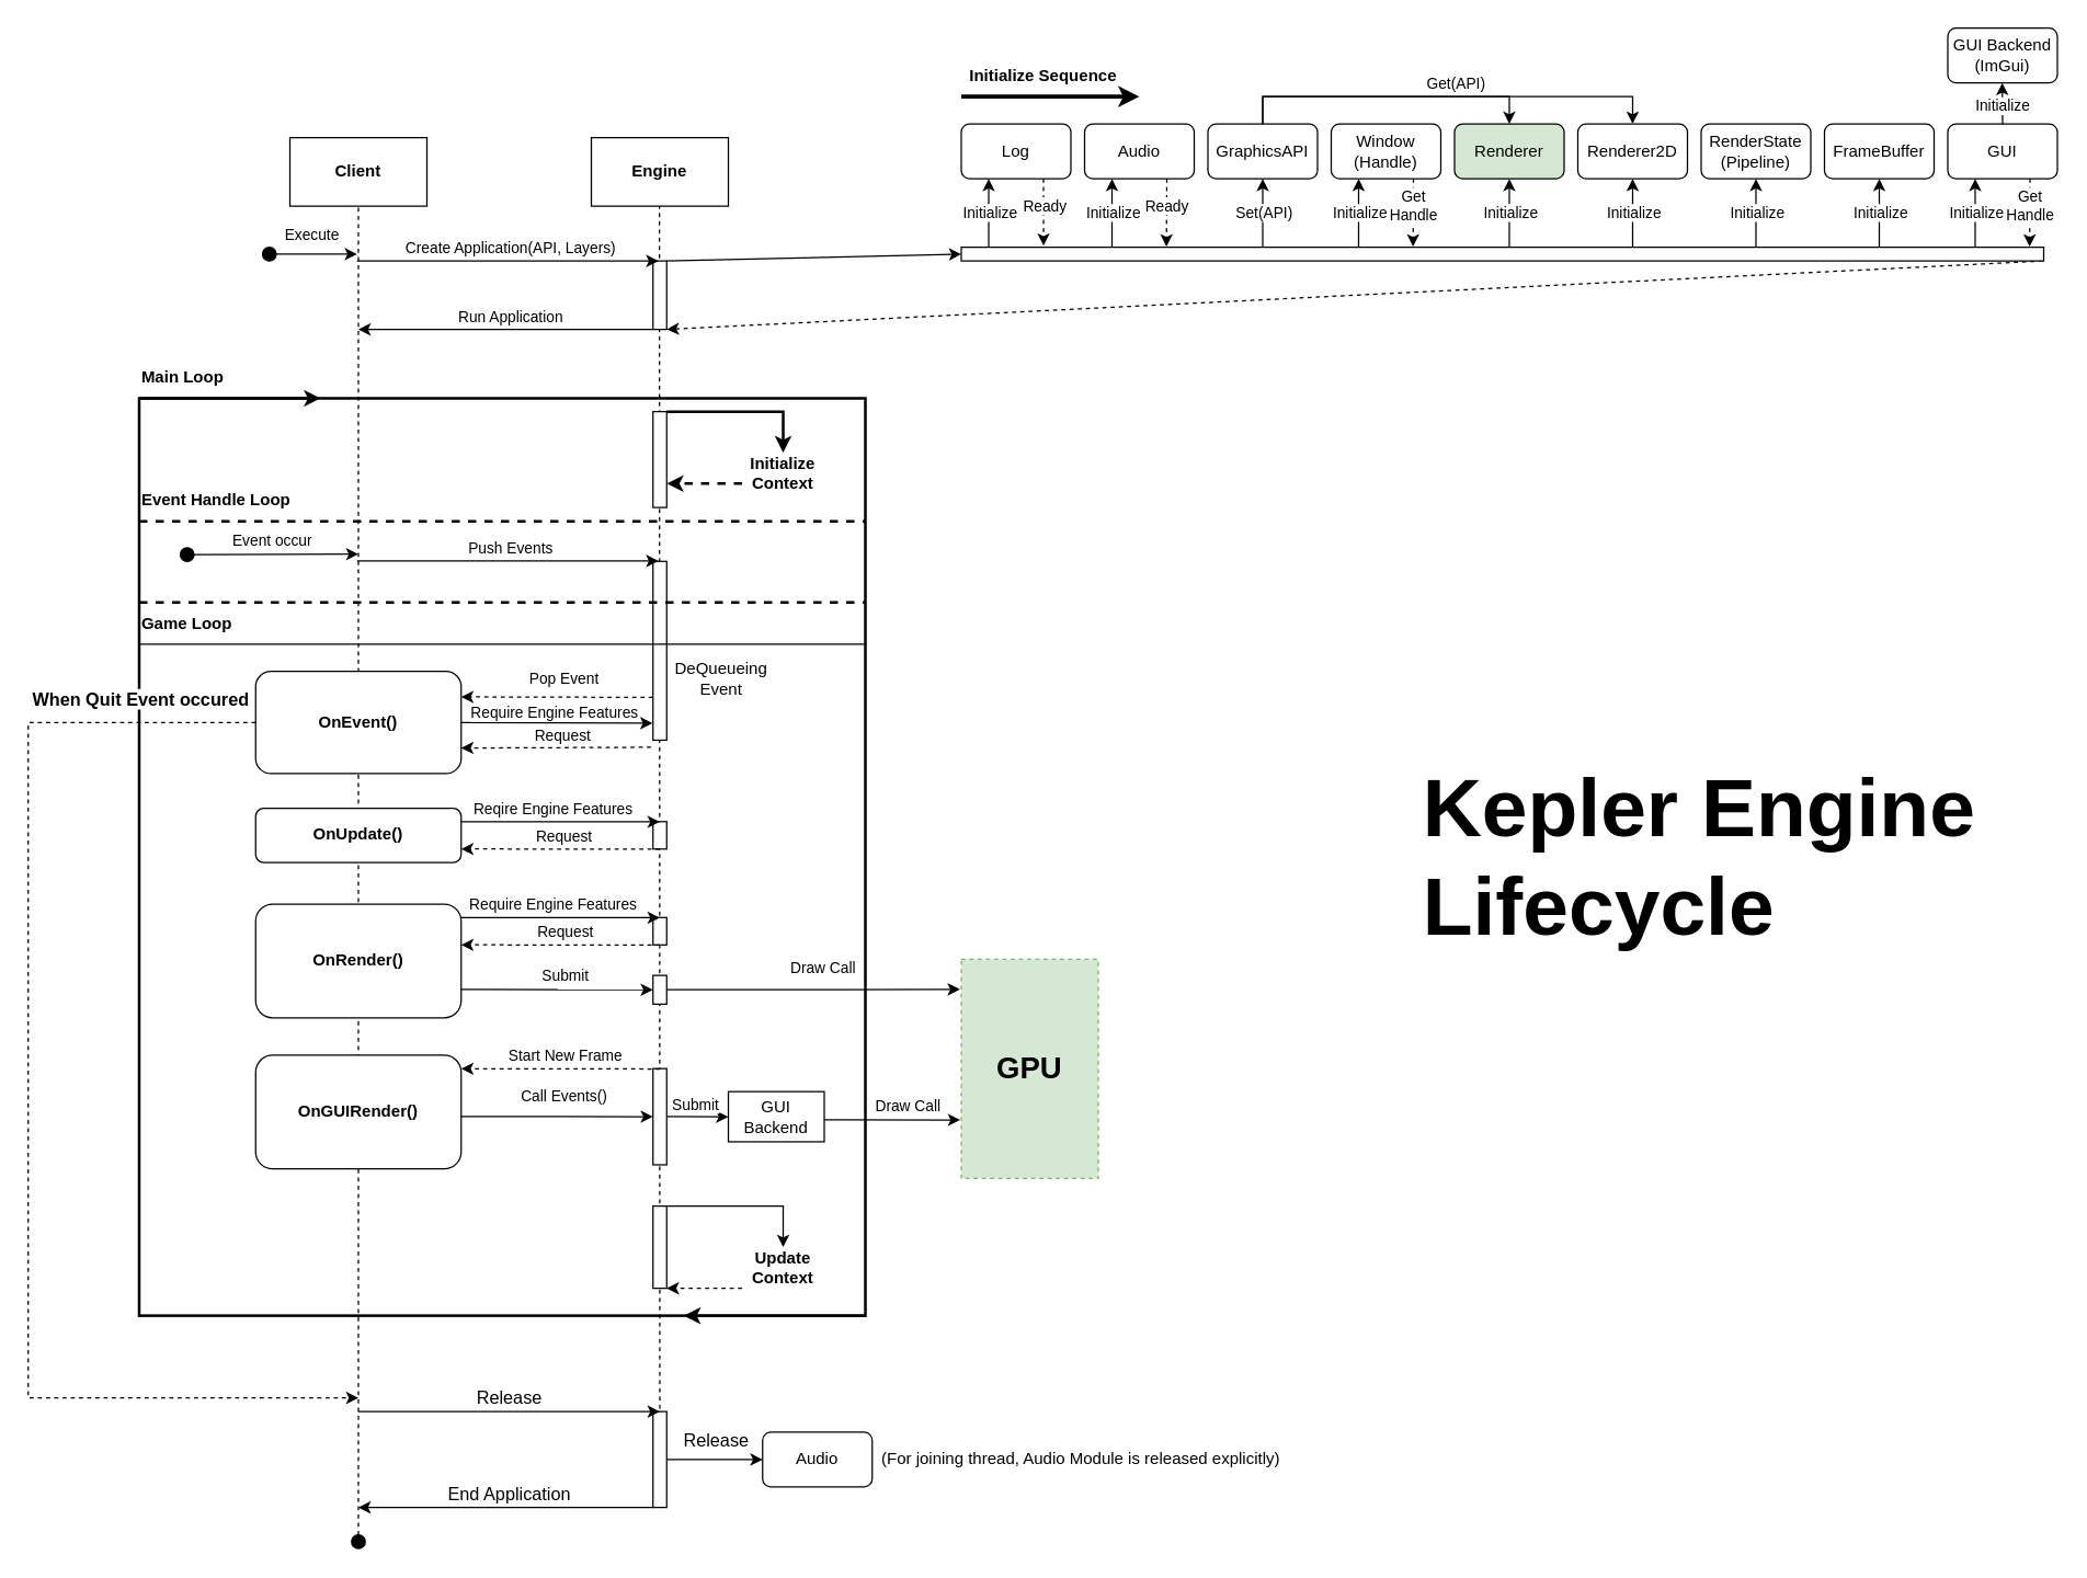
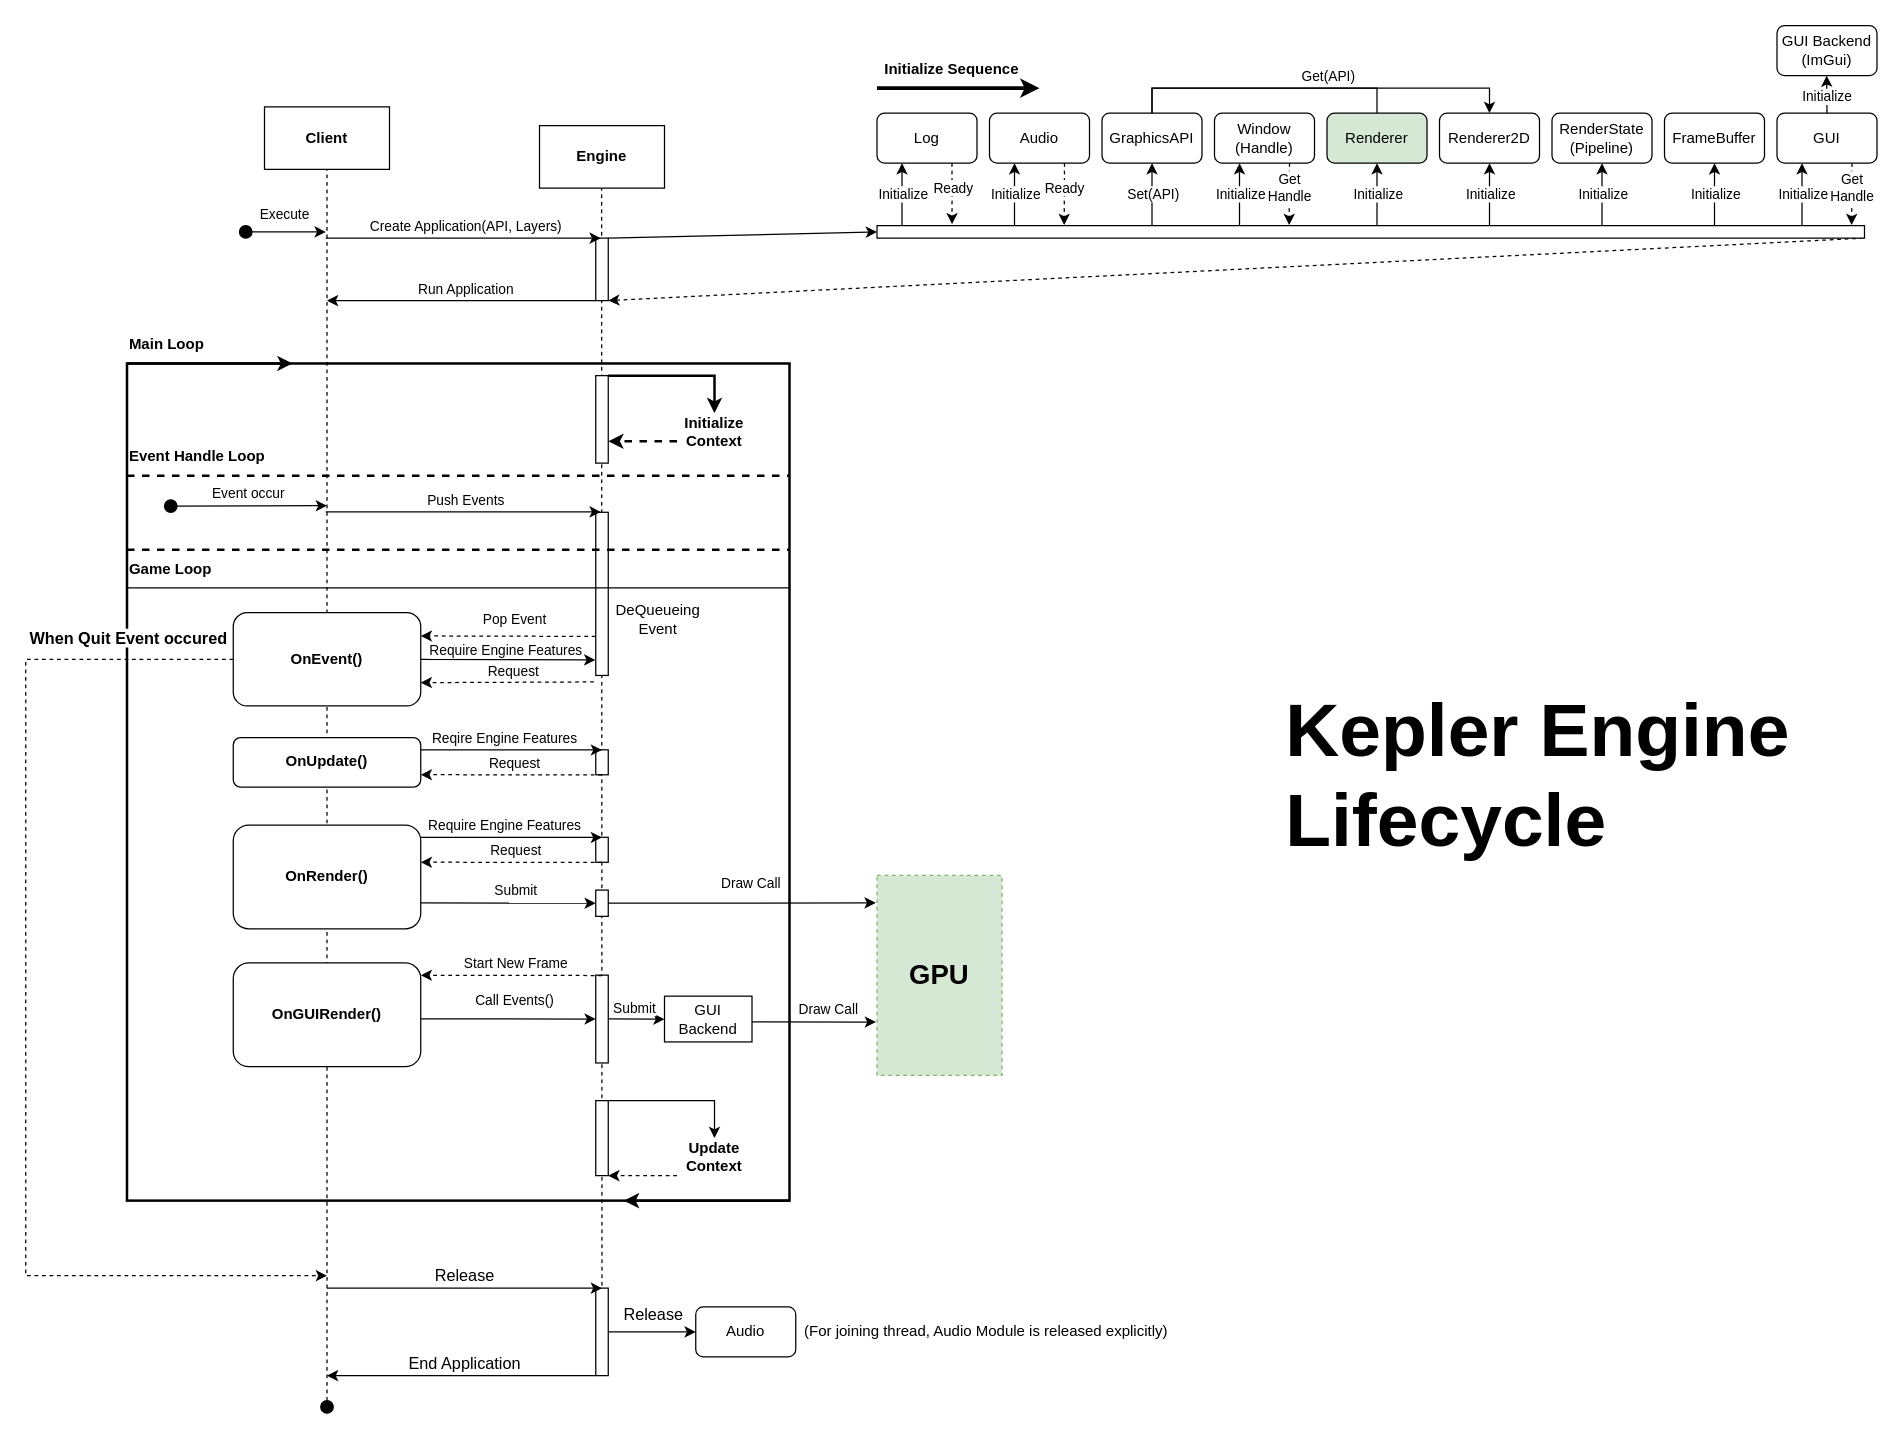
- <mxCell id="63" style="edgeStyle=orthogonalEdgeStyle;rounded=0;orthogonalLoop=1;jettySize=auto;html=1;entryX=0.5;entryY=0;entryDx=0;entryDy=0;startArrow=none;startFill=0;endArrow=classic;endFill=1;strokeWidth=1;" edge="1" parent="1" source="65" target="73"><mxGeometry relative="1" as="geometry"><Array as="points"><mxPoint x="921" y="70" /><mxPoint x="1101" y="70" /></Array></mxGeometry></mxCell>
+ <mxCell id="63" style="edgeStyle=orthogonalEdgeStyle;rounded=0;orthogonalLoop=1;jettySize=auto;html=1;entryX=0.5;entryY=0;entryDx=0;entryDy=0;startArrow=none;startFill=0;endArrow=none;endFill=1;strokeWidth=1;" edge="1" parent="1" source="65" target="73"><mxGeometry relative="1" as="geometry"><Array as="points"><mxPoint x="921" y="70" /><mxPoint x="1101" y="70" /></Array></mxGeometry></mxCell>
- <mxCell id="3" value="Client" style="rounded=0;whiteSpace=wrap;html=1;fontStyle=1" vertex="1" parent="1"><mxGeometry x="211" y="100" width="100" height="50" as="geometry" /></mxCell>
+ <mxCell id="3" value="Client" style="rounded=0;whiteSpace=wrap;html=1;fontStyle=1" vertex="1" parent="1"><mxGeometry x="211" y="85" width="100" height="50" as="geometry" /></mxCell>
- <mxCell id="132" value="Kepler Engine Lifecycle" style="text;html=1;strokeColor=none;fillColor=none;align=left;verticalAlign=middle;whiteSpace=wrap;rounded=0;shadow=0;glass=0;fontSize=60;fontColor=#000000;fontStyle=1" vertex="1" parent="1"><mxGeometry x="1036" y="504.94" width="455" height="240.42" as="geometry" /></mxCell>
+ <mxCell id="132" value="Kepler Engine Lifecycle" style="text;html=1;strokeColor=none;fillColor=none;align=left;verticalAlign=middle;whiteSpace=wrap;rounded=0;shadow=0;glass=0;fontSize=60;fontColor=#000000;fontStyle=1" vertex="1" parent="1"><mxGeometry x="1026" y="499.94" width="455" height="240.42" as="geometry" /></mxCell>
